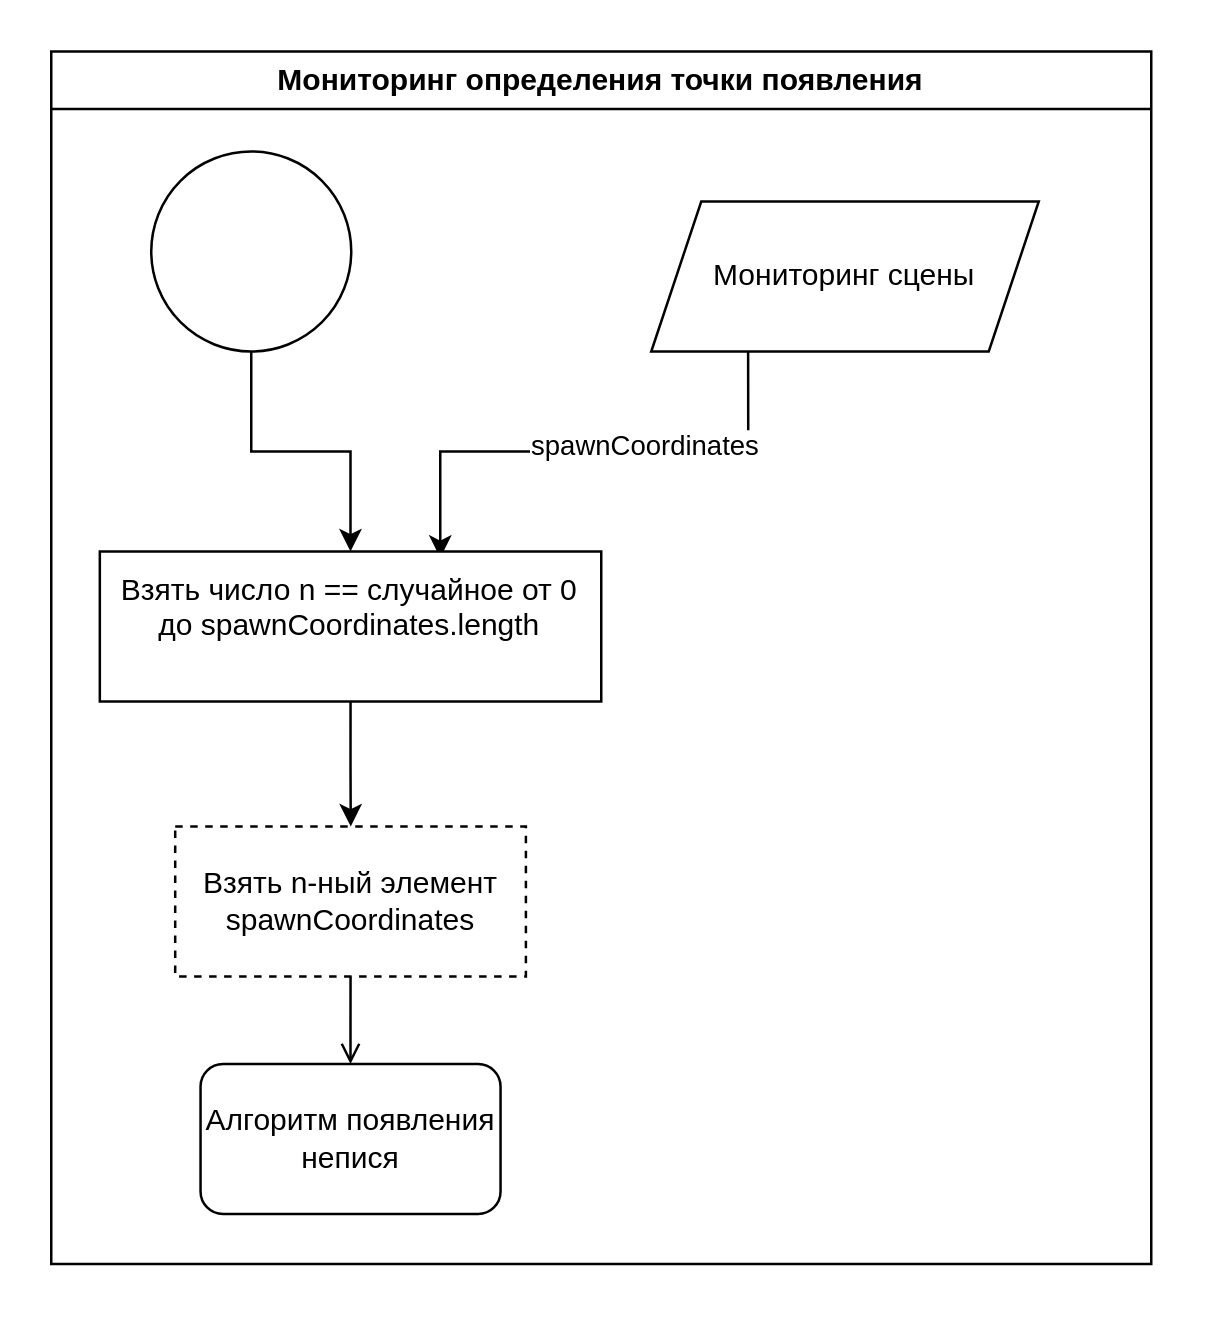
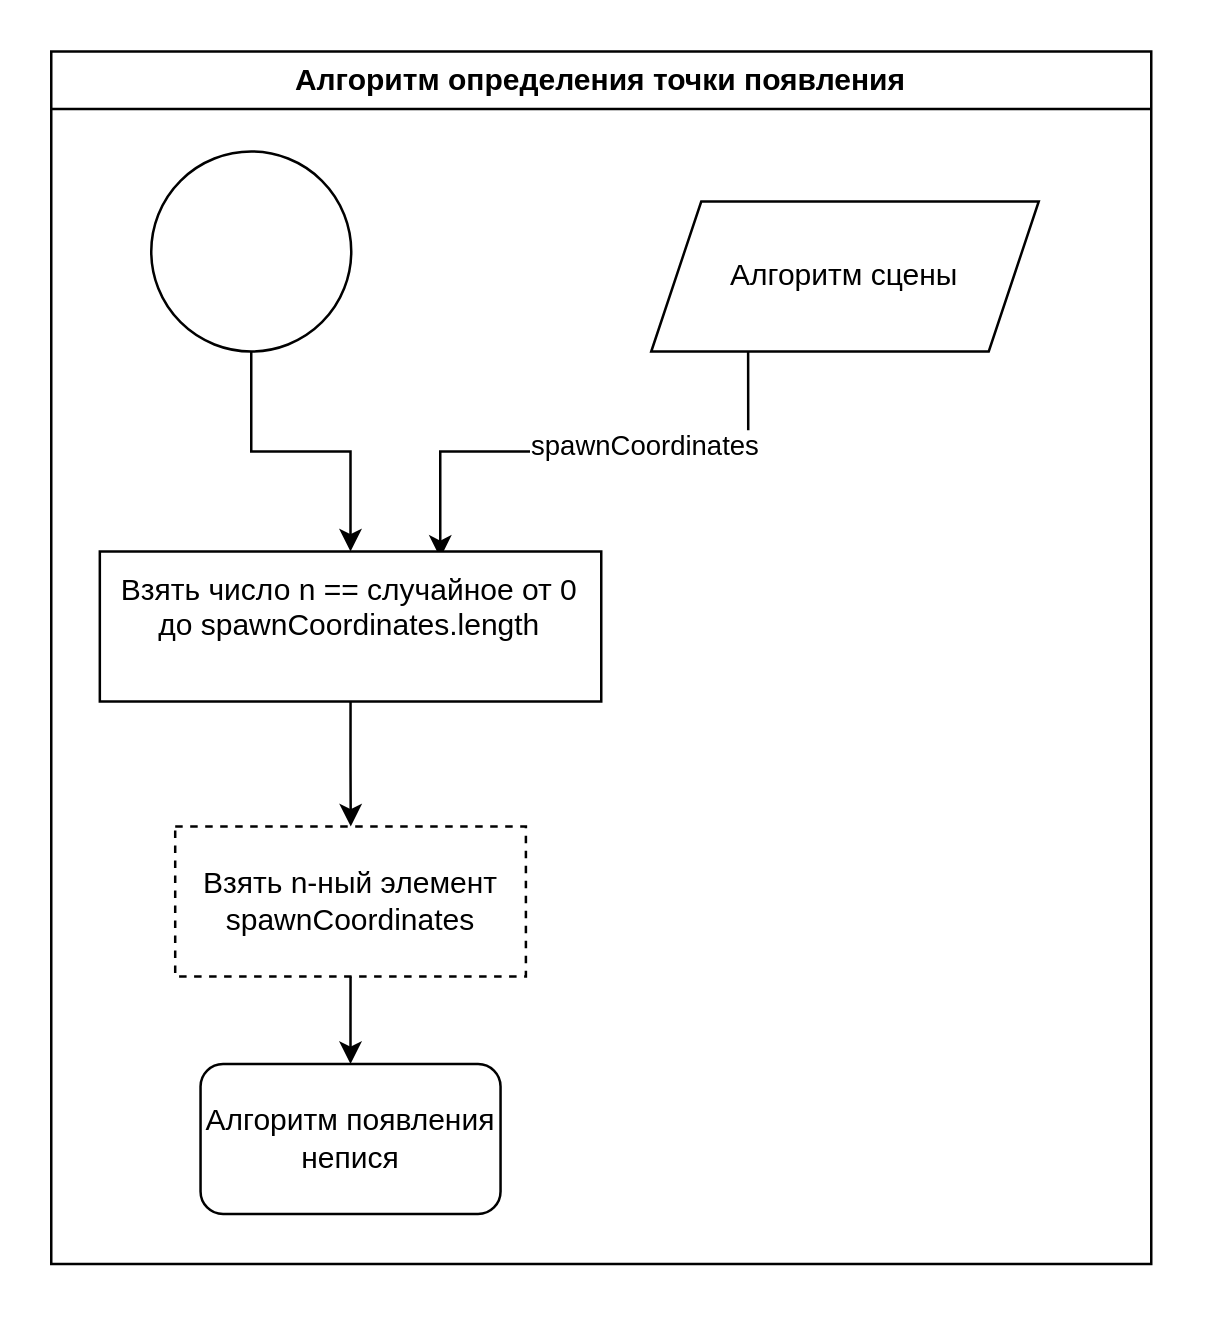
- <mxCell id="2" value="Мониторинг определения точки появления" style="swimlane;whiteSpace=wrap;html=1;" vertex="1" parent="1"><mxGeometry x="20" y="20" width="440" height="485" as="geometry" /></mxCell>
+ <mxCell id="2" value="Алгоритм определения точки появления" style="swimlane;whiteSpace=wrap;html=1;" vertex="1" parent="1"><mxGeometry x="20" y="20" width="440" height="485" as="geometry" /></mxCell>
- <mxCell id="6" value="Мониторинг сцены" style="shape=parallelogram;perimeter=parallelogramPerimeter;whiteSpace=wrap;html=1;fixedSize=1;" vertex="1" parent="2"><mxGeometry x="240" y="60" width="155" height="60" as="geometry" /></mxCell>
+ <mxCell id="6" value="Алгоритм сцены" style="shape=parallelogram;perimeter=parallelogramPerimeter;whiteSpace=wrap;html=1;fixedSize=1;" vertex="1" parent="2"><mxGeometry x="240" y="60" width="155" height="60" as="geometry" /></mxCell>
- <mxCell id="12" style="edgeStyle=orthogonalEdgeStyle;rounded=0;orthogonalLoop=1;jettySize=auto;html=1;exitX=0.5;exitY=1;exitDx=0;exitDy=0;endArrow=open;" edge="1" parent="2" source="9" target="11"><mxGeometry relative="1" as="geometry"><mxPoint x="599.429" y="325.0" as="targetPoint" /></mxGeometry></mxCell>
+ <mxCell id="12" style="edgeStyle=orthogonalEdgeStyle;rounded=0;orthogonalLoop=1;jettySize=auto;html=1;exitX=0.5;exitY=1;exitDx=0;exitDy=0;" edge="1" parent="2" source="9" target="11"><mxGeometry relative="1" as="geometry"><mxPoint x="599.429" y="325.0" as="targetPoint" /></mxGeometry></mxCell>
